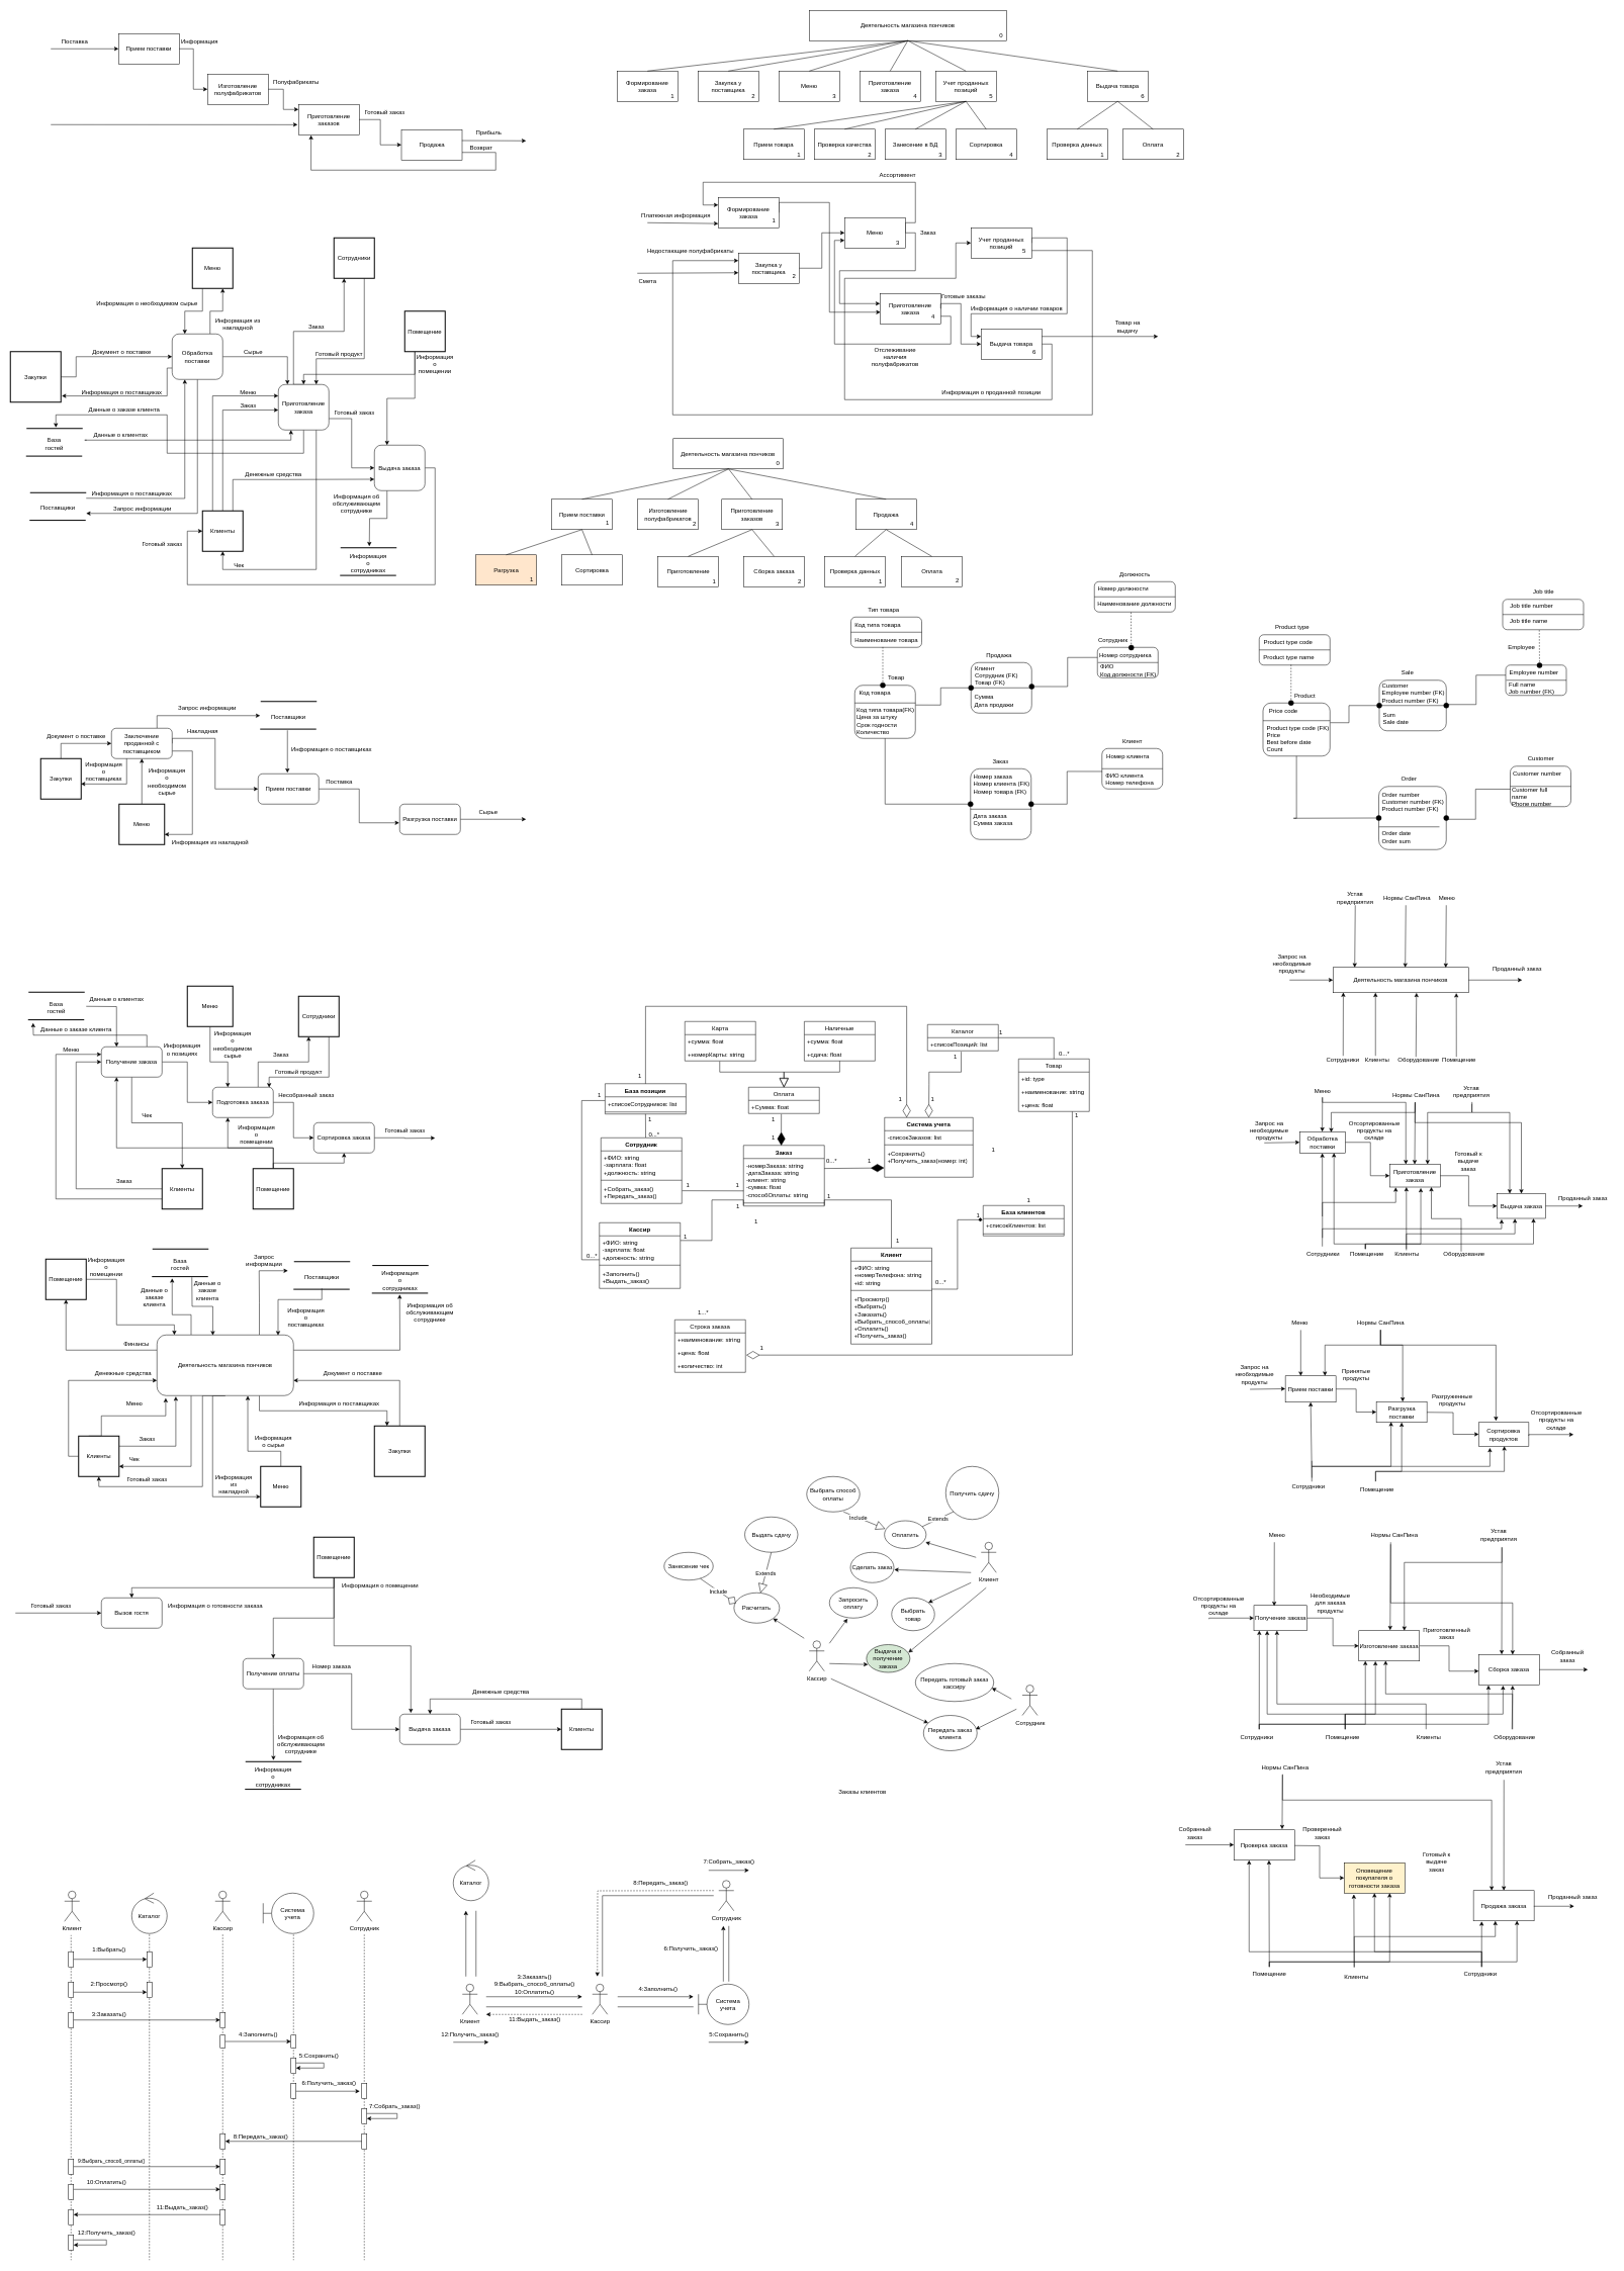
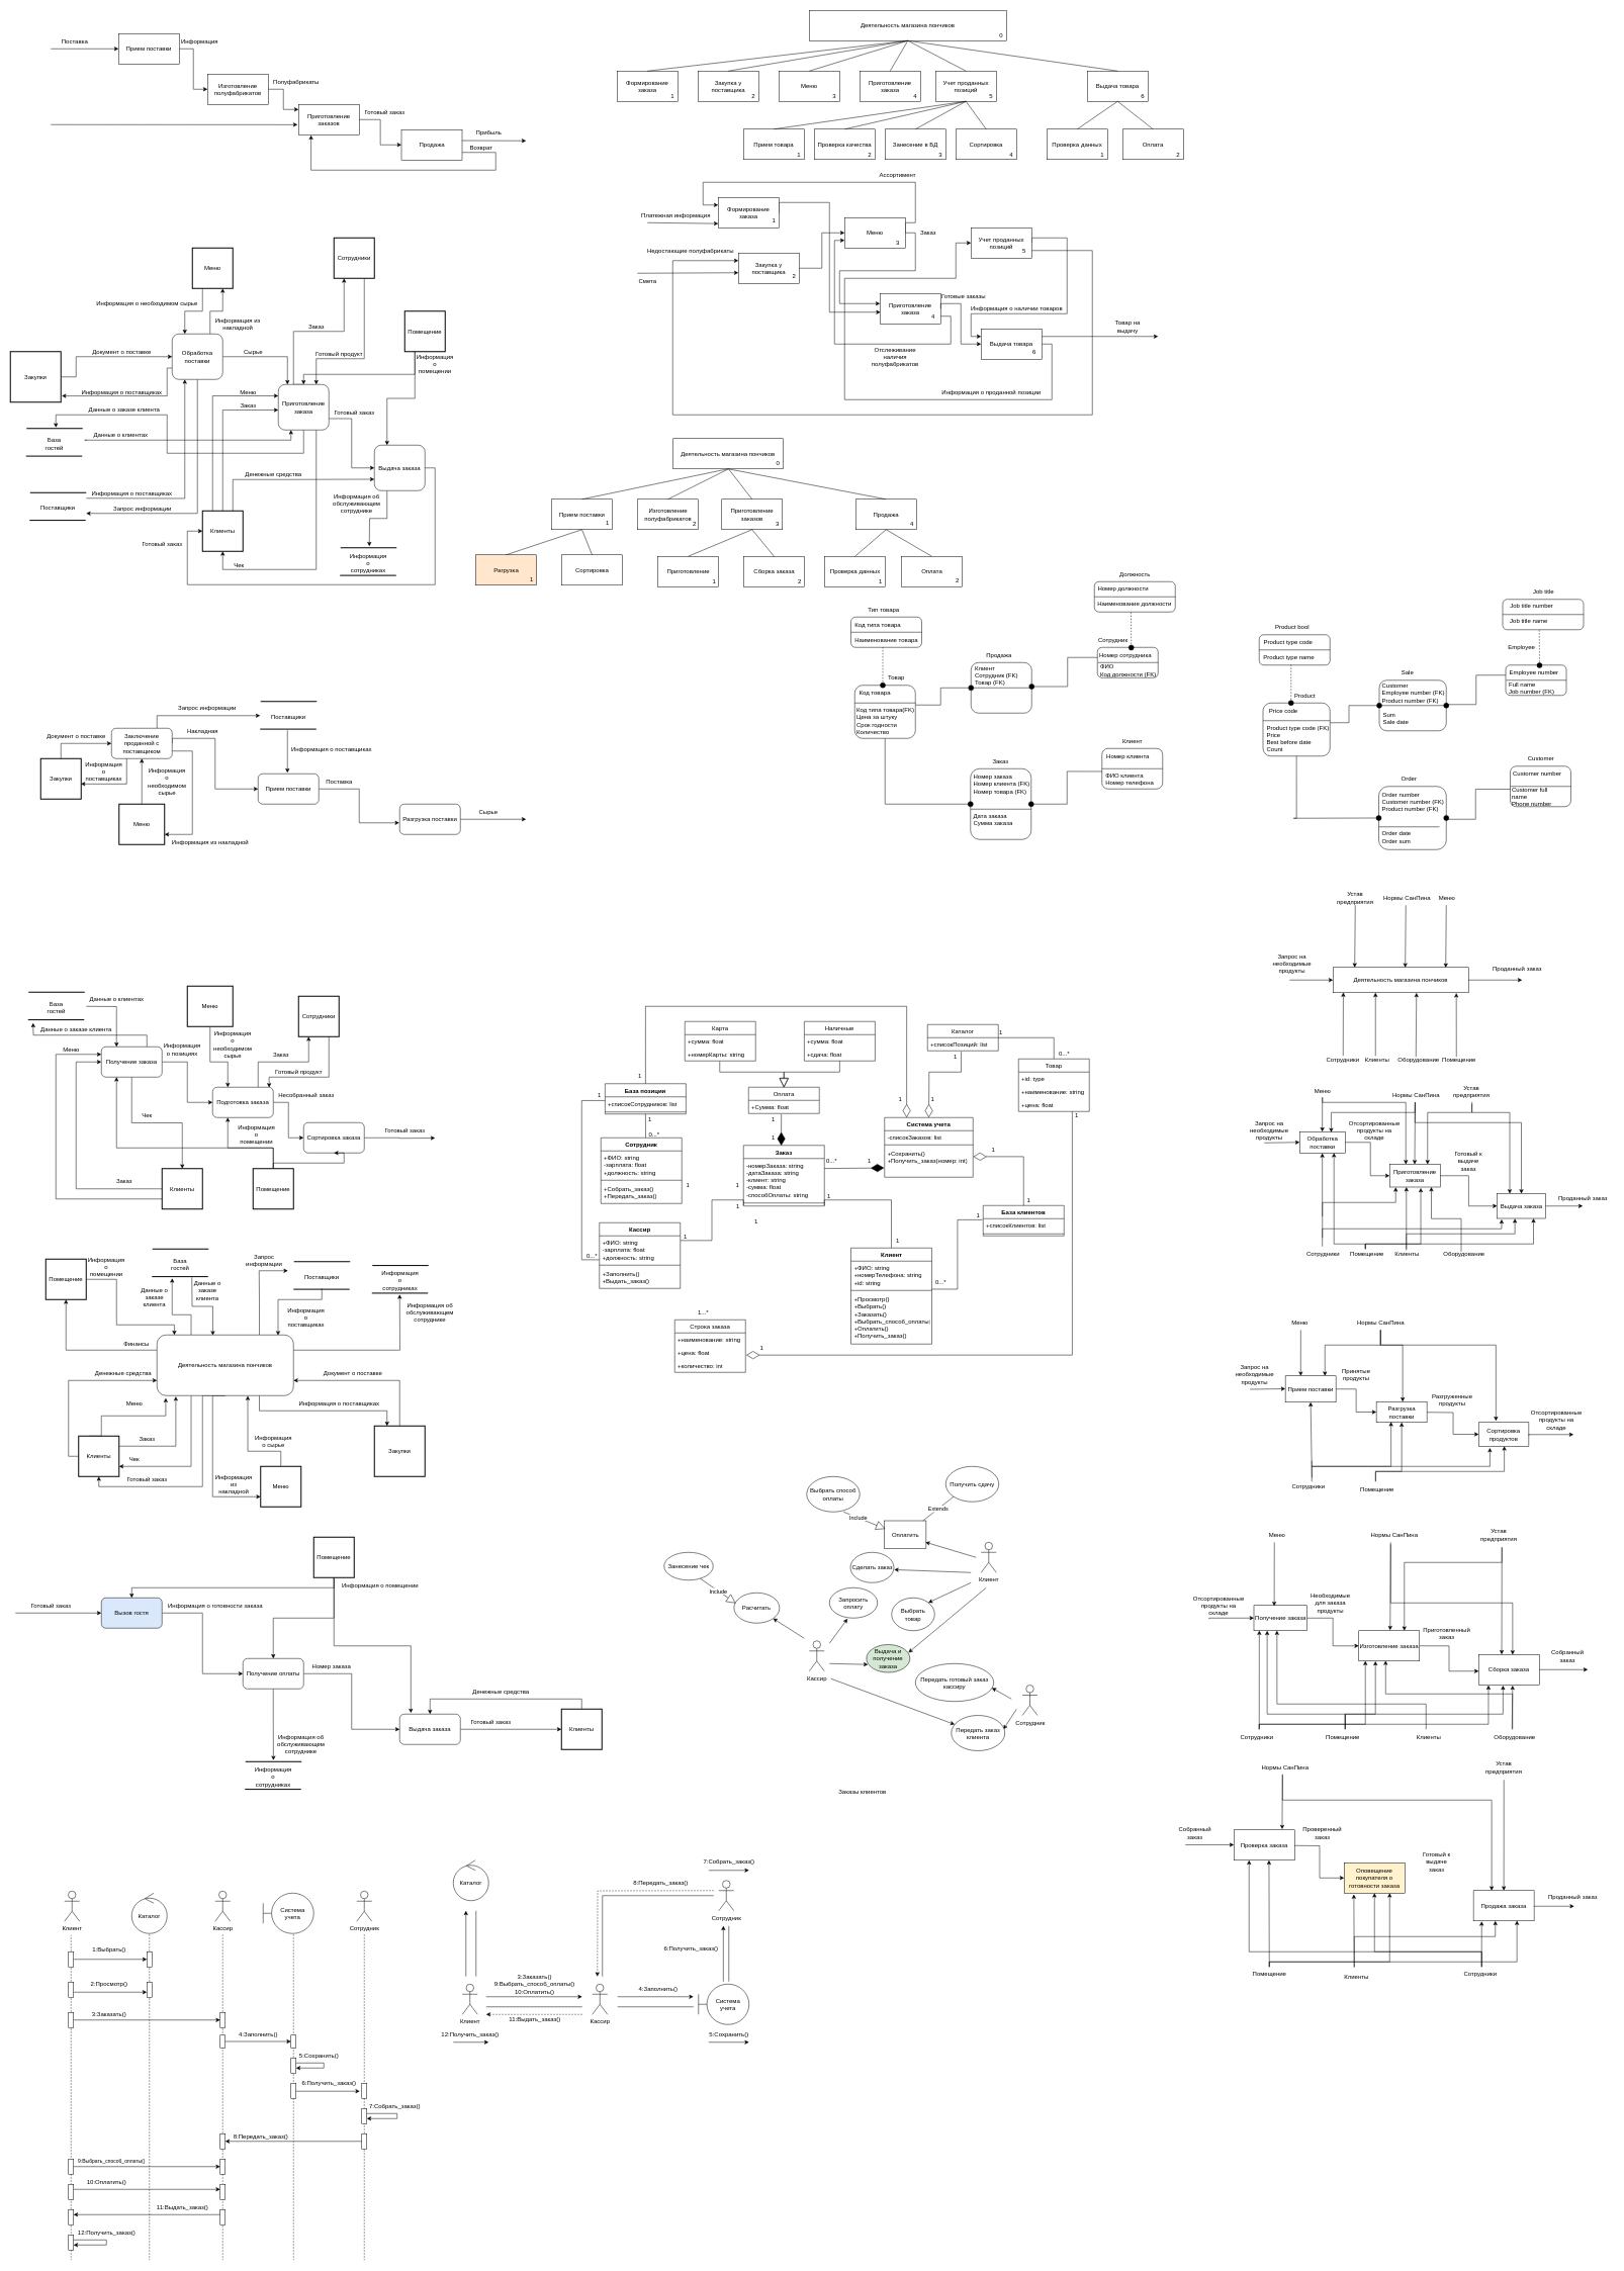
- <mxCell id="482" value="Product type" style="text;html=1;align=center;verticalAlign=middle;resizable=0;points=[];autosize=1;strokeColor=none;fillColor=none;" parent="1" vertex="1"><mxGeometry x="2509.5" y="1225" width="90" height="30" as="geometry" /></mxCell>
+ <mxCell id="482" value="Product bool" style="text;html=1;align=center;verticalAlign=middle;resizable=0;points=[];autosize=1;strokeColor=none;fillColor=none;" parent="1" vertex="1"><mxGeometry x="2509.5" y="1225" width="90" height="30" as="geometry" /></mxCell>
- <mxCell id="421" value="Сумма&lt;br&gt;Дата продажи" style="text;html=1;strokeColor=none;fillColor=none;align=left;verticalAlign=middle;whiteSpace=wrap;rounded=0;" parent="1" vertex="1"><mxGeometry x="1925" y="1370" width="98" height="30" as="geometry" /></mxCell>
- <mxCell id="139" value="Сортировка заказа" style="rounded=1;whiteSpace=wrap;html=1;" parent="1" vertex="1"><mxGeometry x="620" y="2220" width="120" height="60" as="geometry" /></mxCell>
+ <mxCell id="139" value="Сортировка заказа" style="rounded=1;whiteSpace=wrap;html=1;" parent="1" vertex="1"><mxGeometry x="600" y="2220" width="120" height="60" as="geometry" /></mxCell>
+ <mxCell id="348" value="" style="endArrow=diamondThin;endFill=0;endSize=24;html=1;rounded=0;exitX=0.5;exitY=0;exitDx=0;exitDy=0;entryX=1.002;entryY=0.321;entryDx=0;entryDy=0;entryPerimeter=0;edgeStyle=orthogonalEdgeStyle;" parent="1" source="341" target="316" edge="1"><mxGeometry width="160" relative="1" as="geometry"><mxPoint x="1994" y="2350" as="sourcePoint" /><mxPoint x="2154" y="2350" as="targetPoint" /></mxGeometry></mxCell>
- <mxCell id="376" value="" style="endArrow=none;html=1;rounded=0;entryX=0.001;entryY=0.763;entryDx=0;entryDy=0;entryPerimeter=0;exitX=1.004;exitY=0.4;exitDx=0;exitDy=0;exitPerimeter=0;" parent="1" source="546" target="310" edge="1"><mxGeometry width="50" height="50" relative="1" as="geometry"><mxPoint x="1350" y="2360" as="sourcePoint" /><mxPoint x="1450" y="2290" as="targetPoint" /></mxGeometry></mxCell>
- <mxCell id="344" value="" style="endArrow=diamond;html=1;rounded=0;exitX=1;exitY=1.027;exitDx=0;exitDy=0;exitPerimeter=0;entryX=-0.009;entryY=0.083;entryDx=0;entryDy=0;entryPerimeter=0;edgeStyle=orthogonalEdgeStyle;" parent="1" source="540" target="342" edge="1"><mxGeometry width="50" height="50" relative="1" as="geometry"><mxPoint x="1845.92" y="2529.066" as="sourcePoint" /><mxPoint x="2024" y="2440" as="targetPoint" /></mxGeometry></mxCell>
+ <mxCell id="344" value="" style="endArrow=none;html=1;rounded=0;exitX=1;exitY=1.027;exitDx=0;exitDy=0;exitPerimeter=0;entryX=-0.009;entryY=0.083;entryDx=0;entryDy=0;entryPerimeter=0;edgeStyle=orthogonalEdgeStyle;" parent="1" source="540" target="342" edge="1"><mxGeometry width="50" height="50" relative="1" as="geometry"><mxPoint x="1845.92" y="2529.066" as="sourcePoint" /><mxPoint x="2024" y="2440" as="targetPoint" /></mxGeometry></mxCell>
- <mxCell id="405" value="Получить сдачу" style="ellipse;whiteSpace=wrap;html=1;" parent="1" vertex="1"><mxGeometry x="1870" y="2900" width="105" height="105" as="geometry" /></mxCell>
+ <mxCell id="405" value="Получить сдачу" style="ellipse;whiteSpace=wrap;html=1;" parent="1" vertex="1"><mxGeometry x="1870" y="2900" width="105" height="70" as="geometry" /></mxCell>
- <mxCell id="387" value="Выдать сдачу" style="ellipse;whiteSpace=wrap;html=1;" parent="1" vertex="1"><mxGeometry x="1472.5" y="3000" width="105" height="70" as="geometry" /></mxCell>
- <mxCell id="391" value="Оплатить" style="ellipse;whiteSpace=wrap;html=1;" parent="1" vertex="1"><mxGeometry x="1748.75" y="3007.5" width="82.5" height="55" as="geometry" /></mxCell>
+ <mxCell id="391" value="Оплатить" style="whiteSpace=wrap;html=1;rounded=0;" parent="1" vertex="1"><mxGeometry x="1748.75" y="3007.5" width="82.5" height="55" as="geometry" /></mxCell>
- <mxCell id="388" value="Extends" style="endArrow=block;endSize=16;endFill=0;html=1;rounded=0;exitX=0.5;exitY=1;exitDx=0;exitDy=0;" parent="1" source="387" target="383" edge="1"><mxGeometry width="160" relative="1" as="geometry"><mxPoint x="1530" y="3120" as="sourcePoint" /><mxPoint x="1690" y="3120" as="targetPoint" /></mxGeometry></mxCell>
- <mxCell id="390" value="Include" style="endArrow=diamond;endSize=16;endFill=0;html=1;rounded=0;exitX=0.74;exitY=0.946;exitDx=0;exitDy=0;exitPerimeter=0;entryX=0.039;entryY=0.344;entryDx=0;entryDy=0;entryPerimeter=0;" parent="1" source="389" target="383" edge="1"><mxGeometry width="160" relative="1" as="geometry"><mxPoint x="1535" y="3080" as="sourcePoint" /><mxPoint x="1540" y="3160" as="targetPoint" /></mxGeometry></mxCell>
+ <mxCell id="390" value="Include" style="endArrow=block;endSize=16;endFill=0;html=1;rounded=0;exitX=0.74;exitY=0.946;exitDx=0;exitDy=0;exitPerimeter=0;entryX=0.039;entryY=0.344;entryDx=0;entryDy=0;entryPerimeter=0;" parent="1" source="389" target="383" edge="1"><mxGeometry width="160" relative="1" as="geometry"><mxPoint x="1535" y="3080" as="sourcePoint" /><mxPoint x="1540" y="3160" as="targetPoint" /></mxGeometry></mxCell>
- <mxCell id="203" value="Вызов гостя" style="rounded=1;whiteSpace=wrap;html=1;" parent="1" vertex="1"><mxGeometry x="200" y="3160" width="120" height="60" as="geometry" /></mxCell>
+ <mxCell id="203" value="Вызов гостя" style="rounded=1;whiteSpace=wrap;html=1;fillColor=#dae8fc;" parent="1" vertex="1"><mxGeometry x="200" y="3160" width="120" height="60" as="geometry" /></mxCell>
+ <mxCell id="202" style="edgeStyle=orthogonalEdgeStyle;rounded=0;orthogonalLoop=1;jettySize=auto;html=1;exitX=1;exitY=0.5;exitDx=0;exitDy=0;entryX=0;entryY=0.5;entryDx=0;entryDy=0;" parent="1" source="203" target="201" edge="1"><mxGeometry relative="1" as="geometry" /></mxCell>
- <mxCell id="538" value="Передать заказ клиента" style="ellipse;whiteSpace=wrap;html=1;" parent="1" vertex="1"><mxGeometry x="1826" y="3392.5" width="106" height="70" as="geometry" /></mxCell>
+ <mxCell id="538" value="Передать заказ клиента" style="ellipse;whiteSpace=wrap;html=1;" parent="1" vertex="1"><mxGeometry x="1881" y="3392.5" width="106" height="70" as="geometry" /></mxCell>
